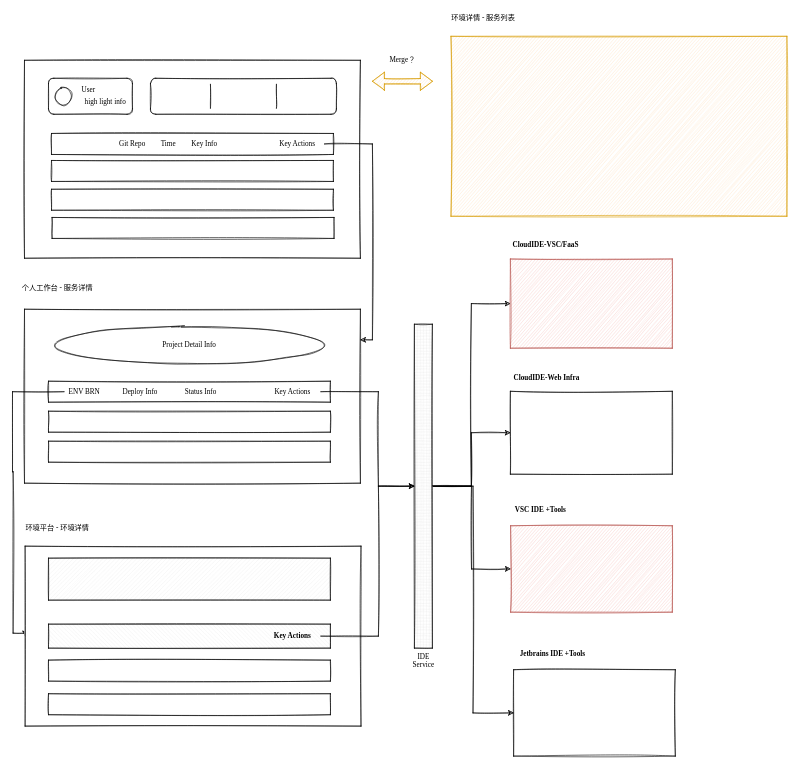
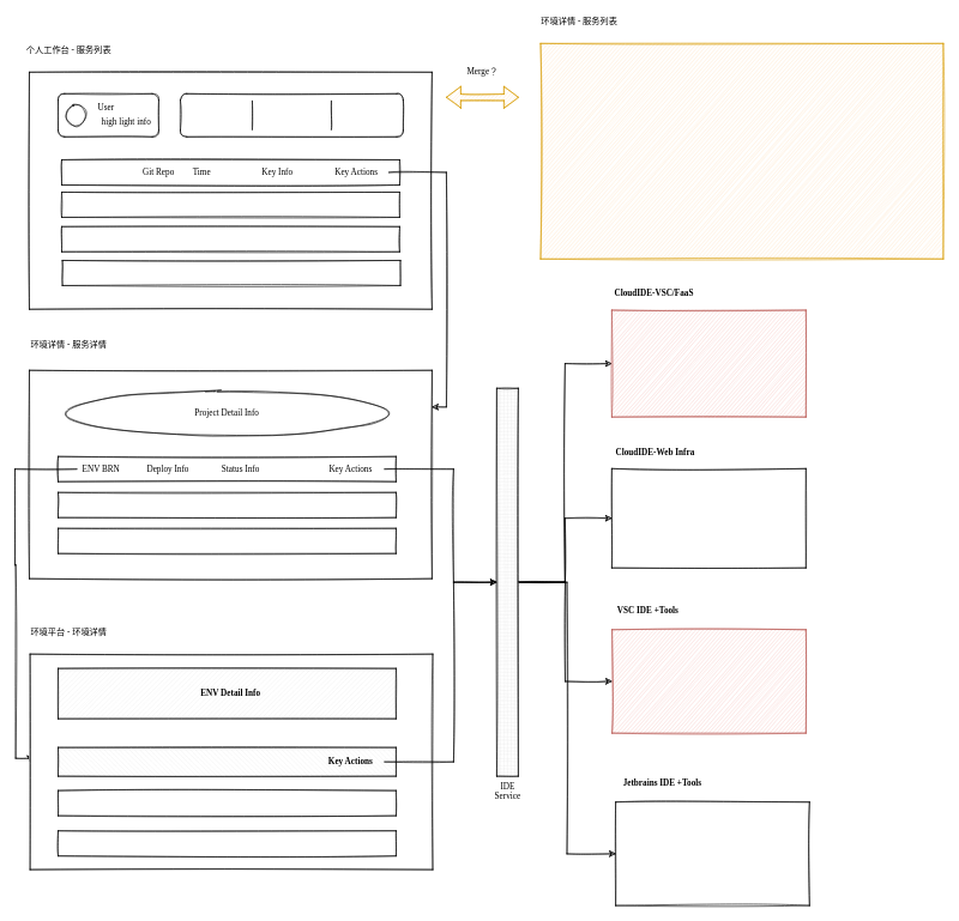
+ <mxCell id="3" value="个人工作台 - 服务列表" style="text;html=1;strokeColor=none;fillColor=none;align=center;verticalAlign=middle;whiteSpace=wrap;rounded=0;sketch=1;fontFamily=Comic Sans MS;" vertex="1" parent="1"><mxGeometry x="30" y="60" width="130" height="20" as="geometry" /></mxCell>
- <mxCell id="17" value="Key Info" style="text;html=1;strokeColor=none;fillColor=none;align=center;verticalAlign=middle;whiteSpace=wrap;rounded=0;sketch=1;fontFamily=Comic Sans MS;" vertex="1" parent="1"><mxGeometry x="310" y="229.5" width="60" height="20" as="geometry" /></mxCell>
+ <mxCell id="17" value="Key Info" style="text;html=1;strokeColor=none;fillColor=none;align=center;verticalAlign=middle;whiteSpace=wrap;rounded=0;sketch=1;fontFamily=Comic Sans MS;" vertex="1" parent="1"><mxGeometry x="355" y="229.5" width="60" height="20" as="geometry" /></mxCell>
- <mxCell id="22" value="个人工作台 - 服务详情" style="text;html=1;strokeColor=none;fillColor=none;align=center;verticalAlign=middle;whiteSpace=wrap;rounded=0;sketch=1;fontFamily=Comic Sans MS;" vertex="1" parent="20"><mxGeometry width="130" height="20" as="geometry" /></mxCell>
+ <mxCell id="22" value="环境详情 - 服务详情" style="text;html=1;strokeColor=none;fillColor=none;align=center;verticalAlign=middle;whiteSpace=wrap;rounded=0;sketch=1;fontFamily=Comic Sans MS;" vertex="1" parent="20"><mxGeometry width="130" height="20" as="geometry" /></mxCell>
+ <mxCell id="54" value="ENV Detail Info" style="text;html=1;strokeColor=none;fillColor=none;align=center;verticalAlign=middle;whiteSpace=wrap;rounded=0;sketch=1;fontFamily=Comic Sans MS;fontSize=12;fontStyle=1" vertex="1" parent="50"><mxGeometry x="225" y="85" width="130" height="20" as="geometry" /></mxCell>
